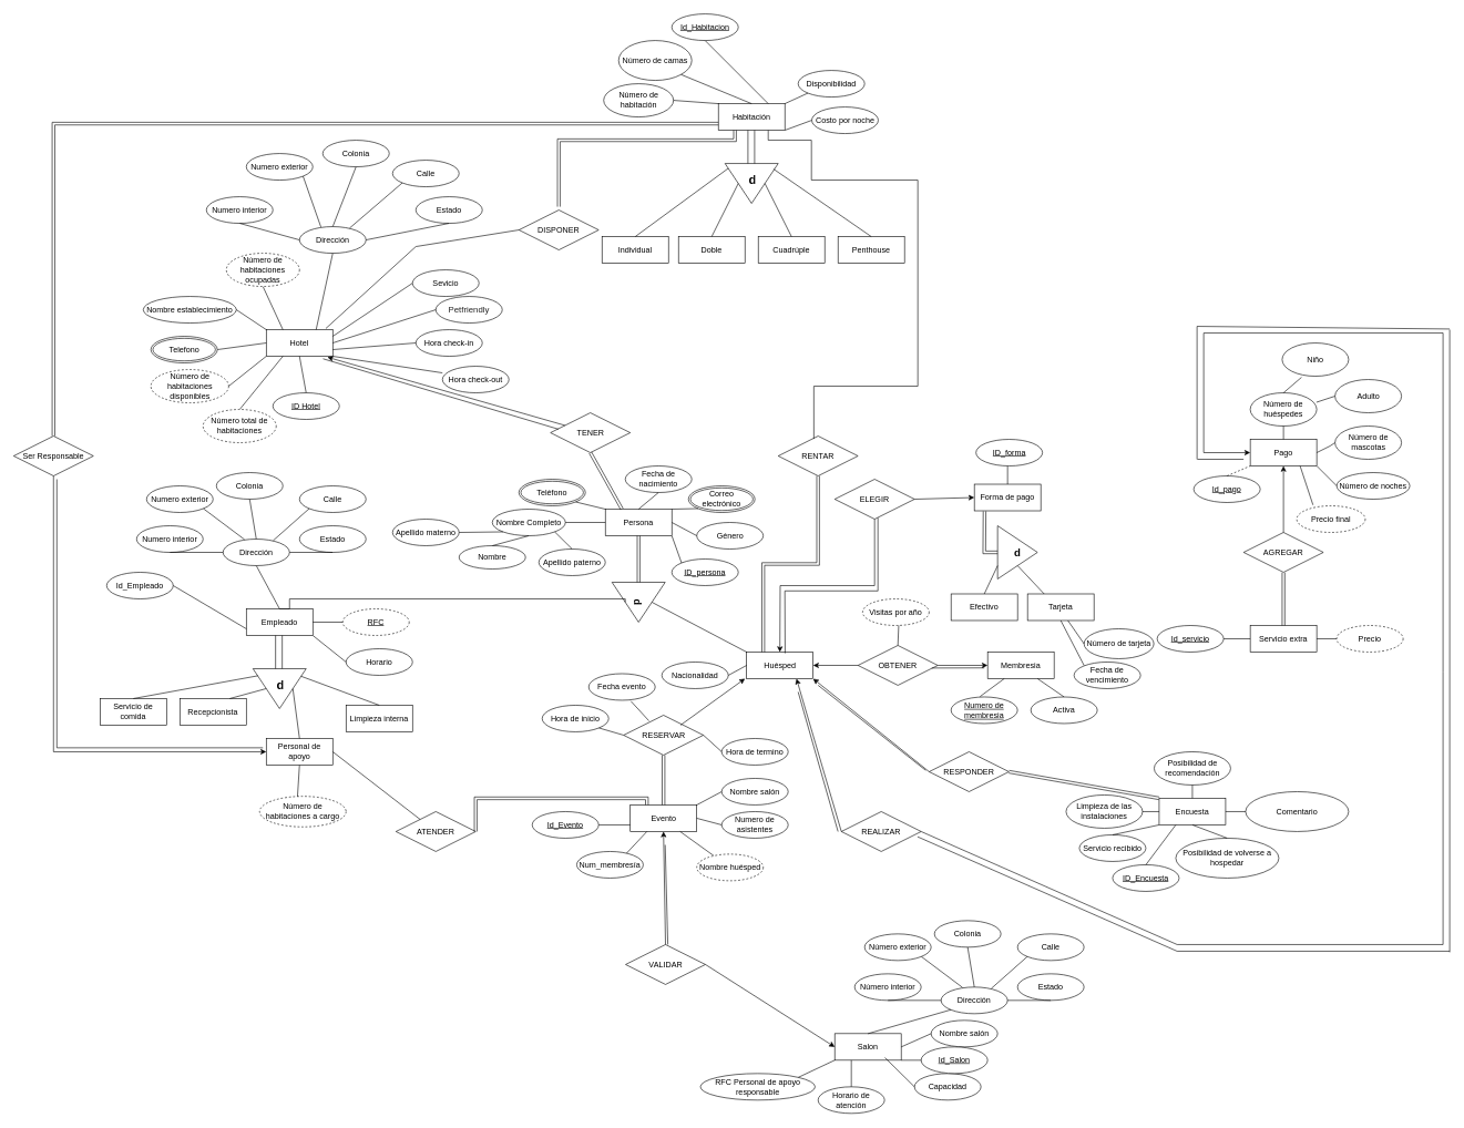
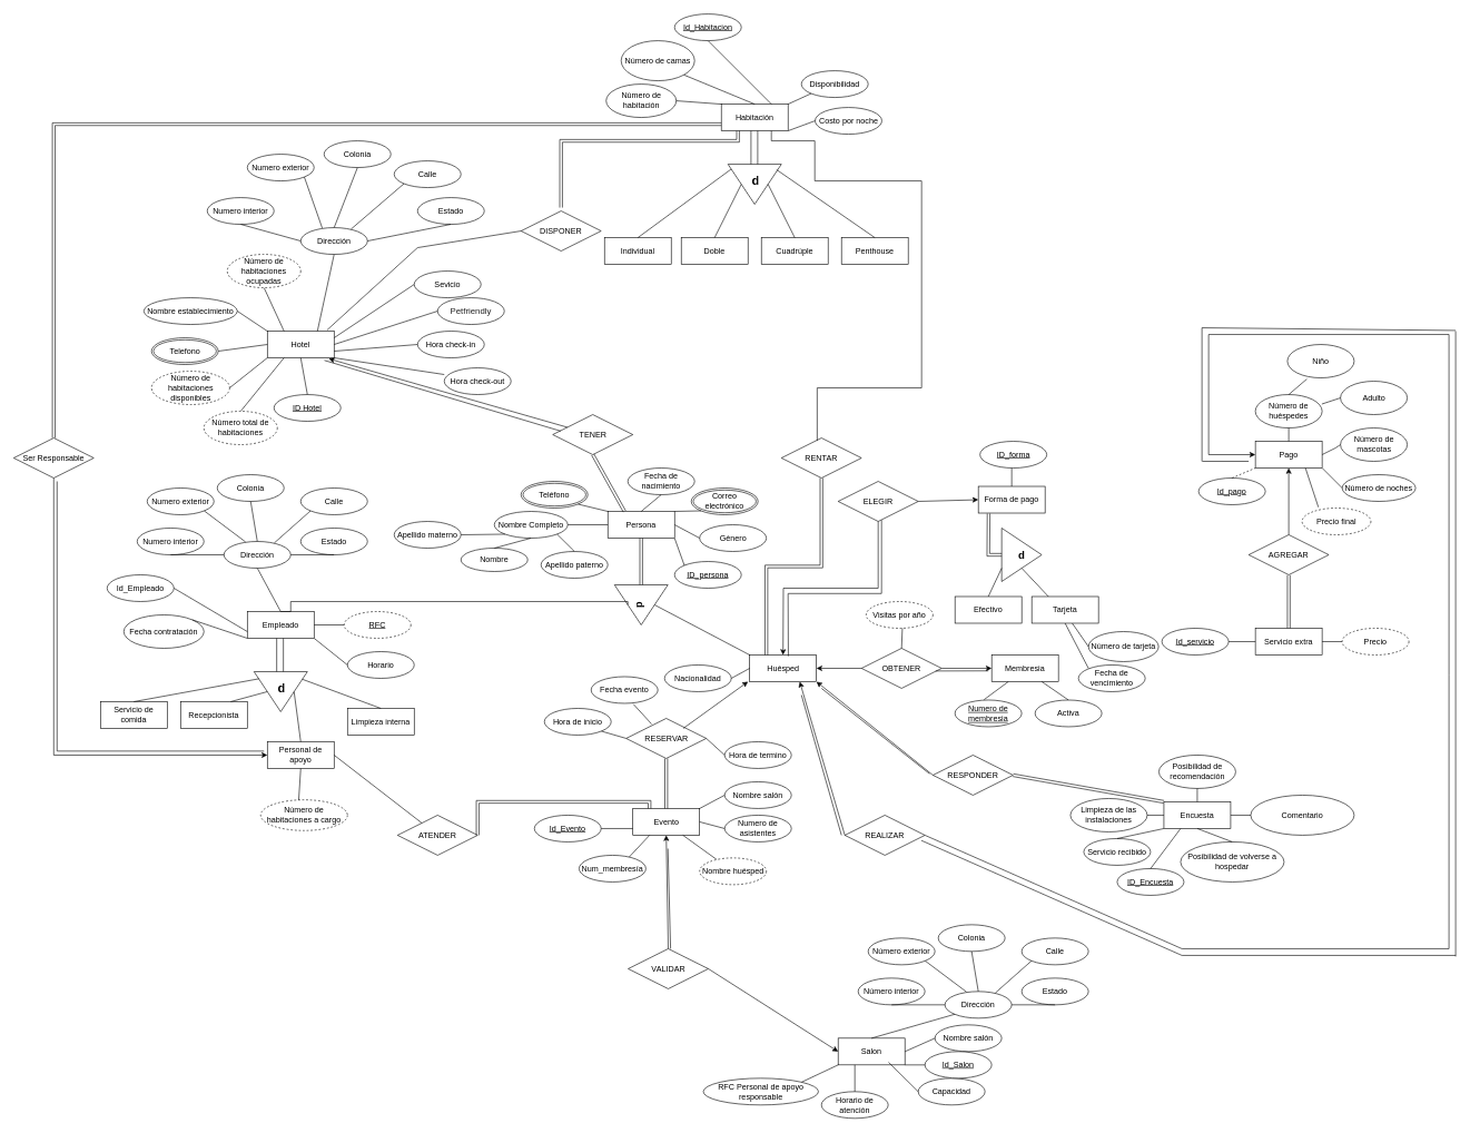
+ <mxCell id="79" value="" style="endArrow=none;html=1;rounded=0;entryX=0;entryY=1;entryDx=0;entryDy=0;exitX=1;exitY=0;exitDx=0;exitDy=0;" parent="1" source="64" target="50" edge="1"><mxGeometry width="50" height="50" relative="1" as="geometry"><mxPoint x="190" y="985" as="sourcePoint" /><mxPoint x="240" y="935" as="targetPoint" /></mxGeometry></mxCell>
+ <mxCell id="64" value="Fecha contratación" style="ellipse;whiteSpace=wrap;html=1;align=center;" parent="1" vertex="1"><mxGeometry x="185" y="920" width="120" height="50" as="geometry" /></mxCell>
